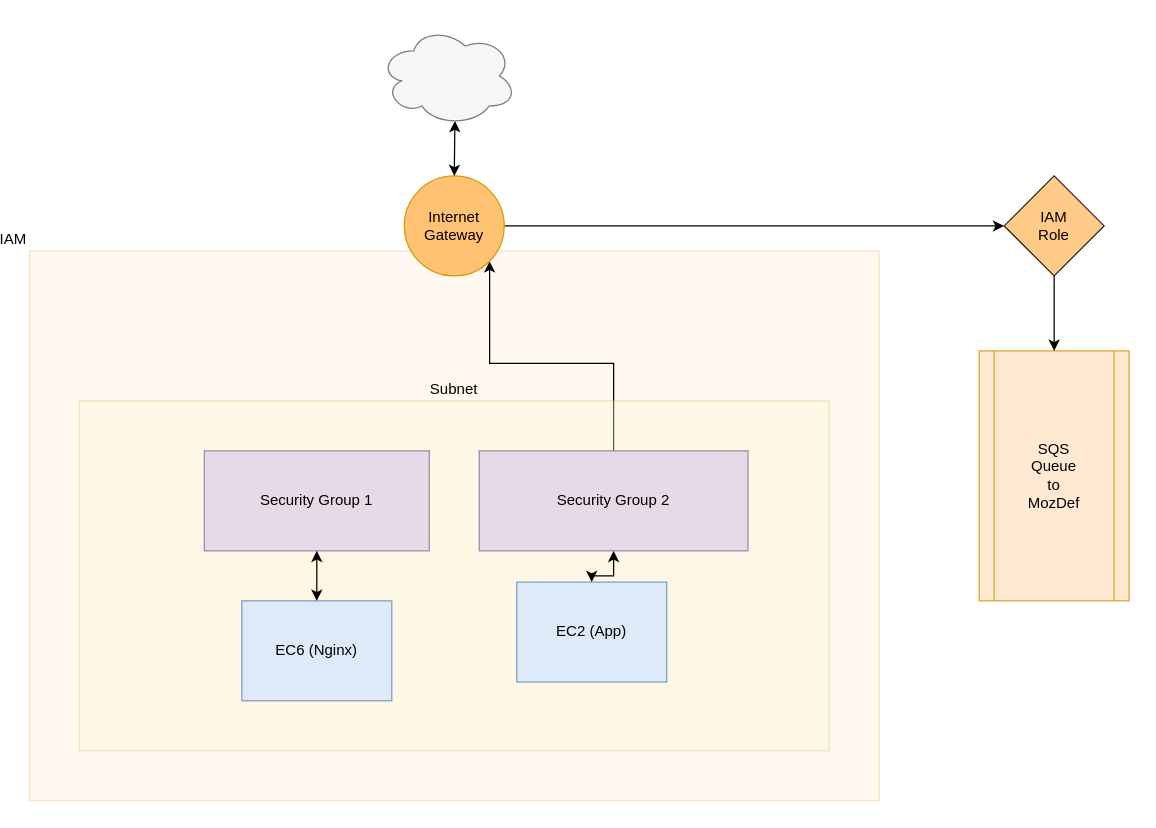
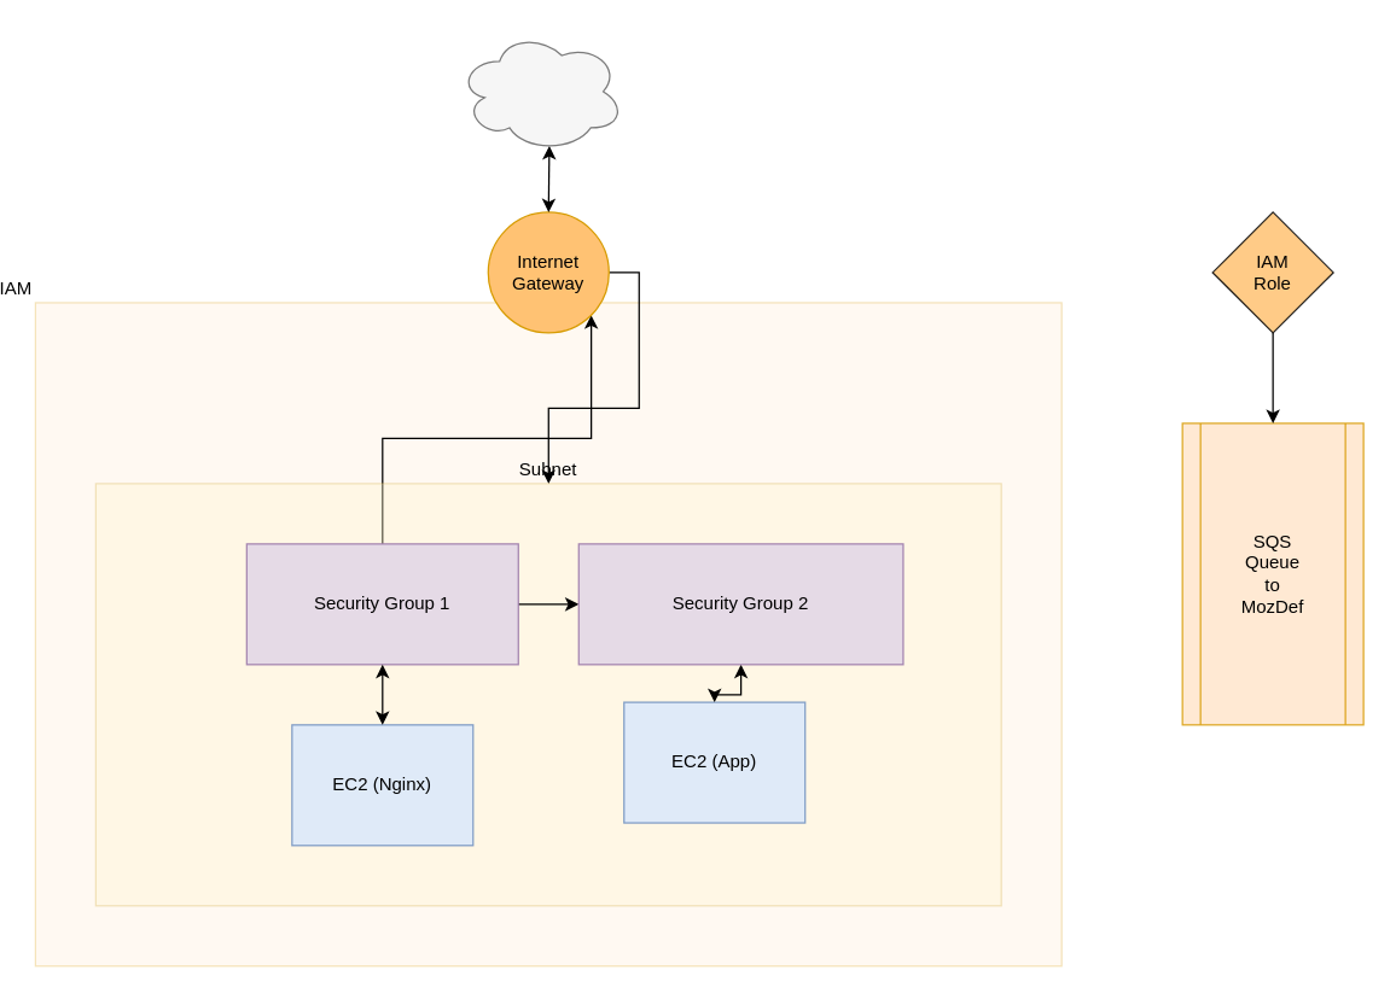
- <mxCell id="3" style="edgeStyle=orthogonalEdgeStyle;rounded=0;orthogonalLoop=1;jettySize=auto;html=1;exitX=1;exitY=0.5;exitDx=0;exitDy=0;" parent="1" source="5" target="13" edge="1"><mxGeometry relative="1" as="geometry" /></mxCell>
+ <mxCell id="3" style="edgeStyle=orthogonalEdgeStyle;rounded=0;orthogonalLoop=1;jettySize=auto;html=1;exitX=1;exitY=0.5;exitDx=0;exitDy=0;" parent="1" source="5" target="6" edge="1"><mxGeometry relative="1" as="geometry" /></mxCell>
- <mxCell id="4" style="edgeStyle=orthogonalEdgeStyle;rounded=0;orthogonalLoop=1;jettySize=auto;html=1;exitX=1;exitY=1;exitDx=0;exitDy=0;entryX=0.5;entryY=0;entryDx=0;entryDy=0;startArrow=classic;startFill=1;endArrow=none;endFill=0;" edge="1" parent="1" source="5" target="18"><mxGeometry relative="1" as="geometry" /></mxCell>
+ <mxCell id="4" style="edgeStyle=orthogonalEdgeStyle;rounded=0;orthogonalLoop=1;jettySize=auto;html=1;exitX=1;exitY=1;exitDx=0;exitDy=0;startArrow=classic;startFill=1;endArrow=none;endFill=0;" edge="1" parent="1" source="5" target="8"><mxGeometry relative="1" as="geometry" /></mxCell>
+ <mxCell id="7" style="edgeStyle=orthogonalEdgeStyle;rounded=0;orthogonalLoop=1;jettySize=auto;html=1;exitX=1;exitY=0.5;exitDx=0;exitDy=0;entryX=0;entryY=0.5;entryDx=0;entryDy=0;startArrow=none;startFill=0;endArrow=classic;endFill=1;" edge="1" parent="1" source="8" target="18"><mxGeometry relative="1" as="geometry" /></mxCell>
- <mxCell id="9" value="EC6 (Nginx)" style="rounded=0;whiteSpace=wrap;html=1;fillColor=#dae8fc;opacity=85;strokeColor=#6c8ebf;" parent="1" vertex="1"><mxGeometry x="190" y="480" width="120" height="80" as="geometry" /></mxCell>
+ <mxCell id="9" value="EC2 (Nginx)" style="rounded=0;whiteSpace=wrap;html=1;fillColor=#dae8fc;opacity=85;strokeColor=#6c8ebf;" parent="1" vertex="1"><mxGeometry x="190" y="480" width="120" height="80" as="geometry" /></mxCell>
